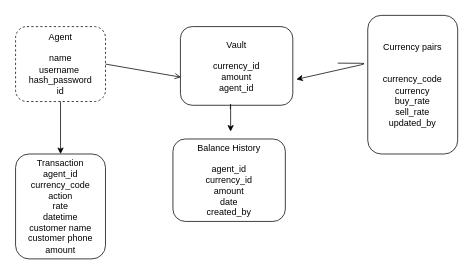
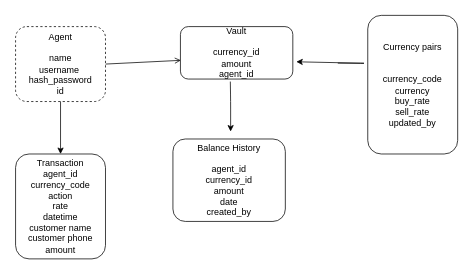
- <mxCell id="5" value="Vault&lt;br&gt;&lt;br&gt;currency_id&lt;br&gt;amount&lt;br&gt;agent_id" style="rounded=1;whiteSpace=wrap;html=1;" parent="1" vertex="1"><mxGeometry x="240" y="35" width="150" height="105" as="geometry" /></mxCell>
+ <mxCell id="5" value="Vault&lt;br&gt;&lt;br&gt;currency_id&lt;br&gt;amount&lt;br&gt;agent_id" style="rounded=1;whiteSpace=wrap;html=1;" parent="1" vertex="1"><mxGeometry x="240" y="35" width="150" height="70" as="geometry" /></mxCell>
